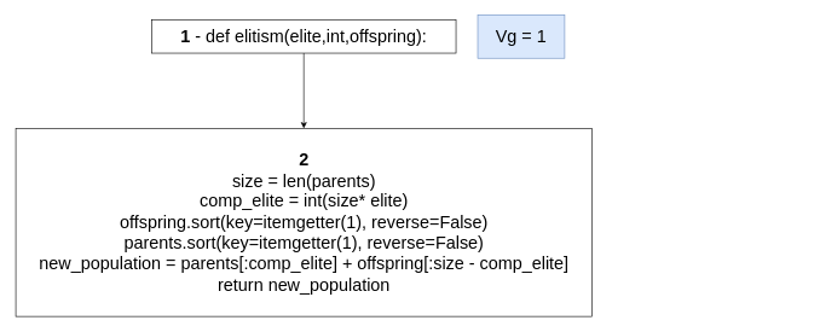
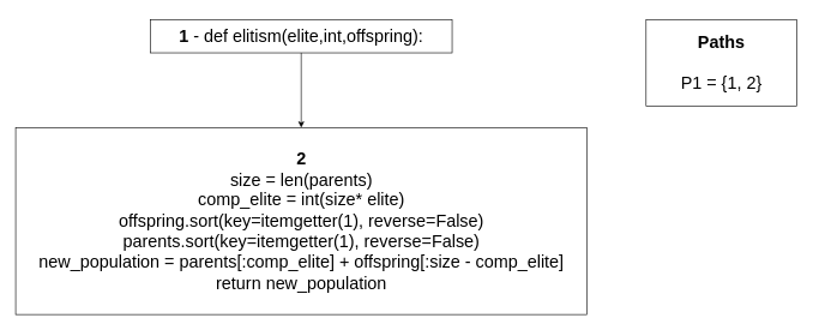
- <mxCell id="5" value="&lt;p style=&quot;margin-top: 0pt ; margin-bottom: 0pt ; margin-left: 0in ; text-align: left ; direction: ltr ; unicode-bidi: embed ; word-break: normal&quot;&gt;&lt;span style=&quot;font-size: 24px ; text-align: center&quot;&gt;Vg = 1&lt;/span&gt;&lt;br&gt;&lt;/p&gt;" style="rounded=0;whiteSpace=wrap;html=1;fillColor=#dae8fc;strokeColor=#6c8ebf;" parent="1" vertex="1"><mxGeometry x="658" y="20" width="120" height="60" as="geometry" /></mxCell>
+ <mxCell id="6" value="&lt;div style=&quot;font-size: 24px&quot;&gt;&lt;div&gt;&lt;b&gt;Paths&lt;/b&gt;&lt;/div&gt;&lt;div&gt;&lt;b&gt;&lt;br&gt;&lt;/b&gt;&lt;/div&gt;&lt;div&gt;P1 = {1, 2}&lt;/div&gt;&lt;/div&gt;" style="rounded=0;whiteSpace=wrap;html=1;align=center;" parent="1" vertex="1"><mxGeometry x="898" y="27" width="210" height="120" as="geometry" /></mxCell>
